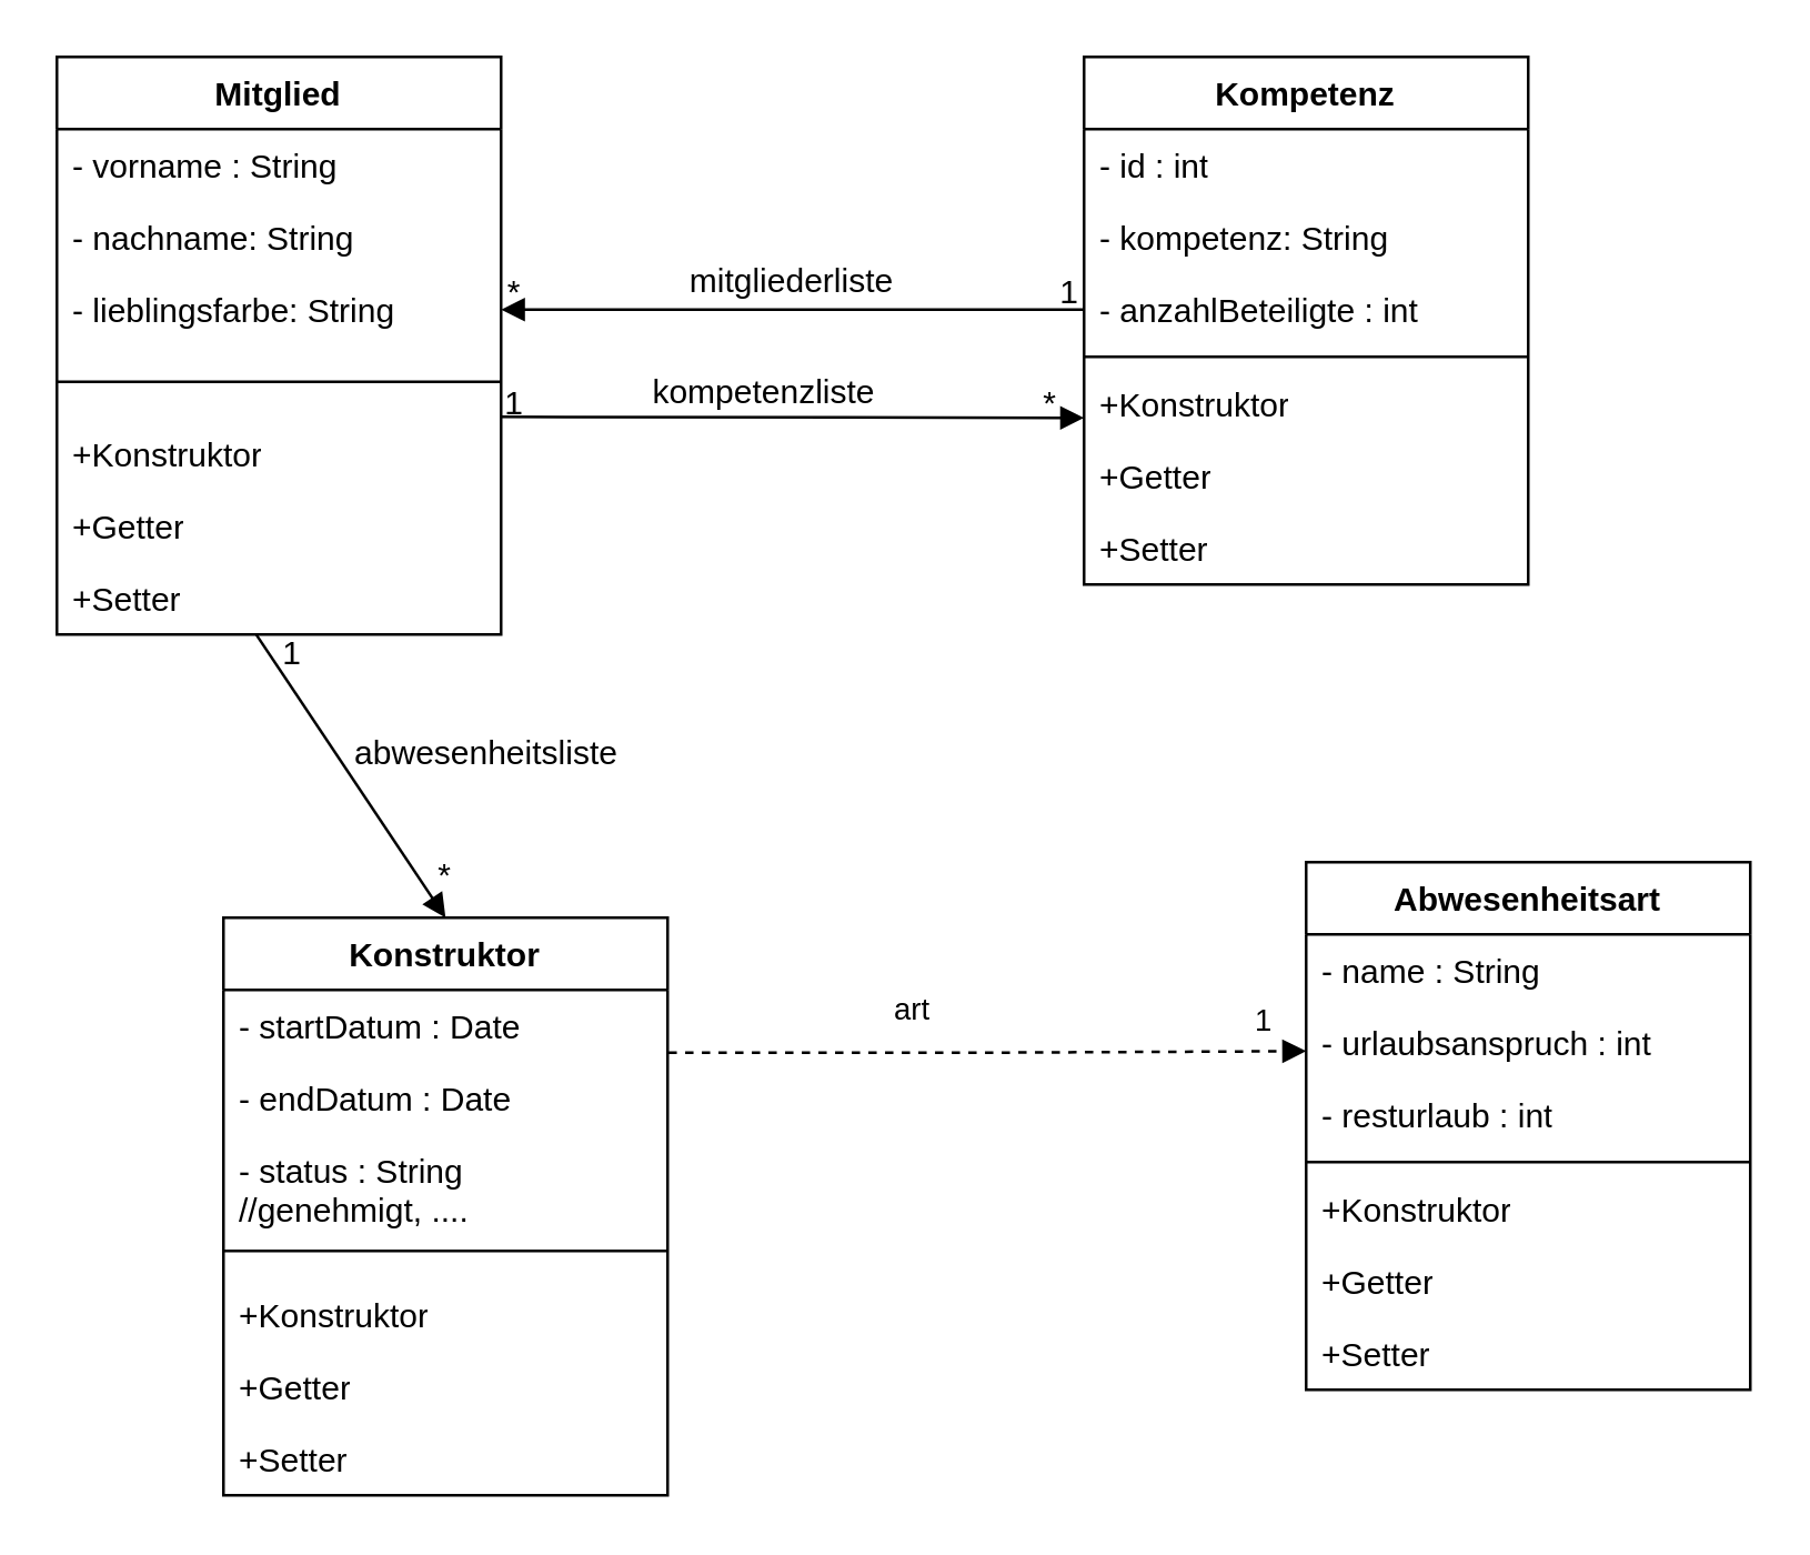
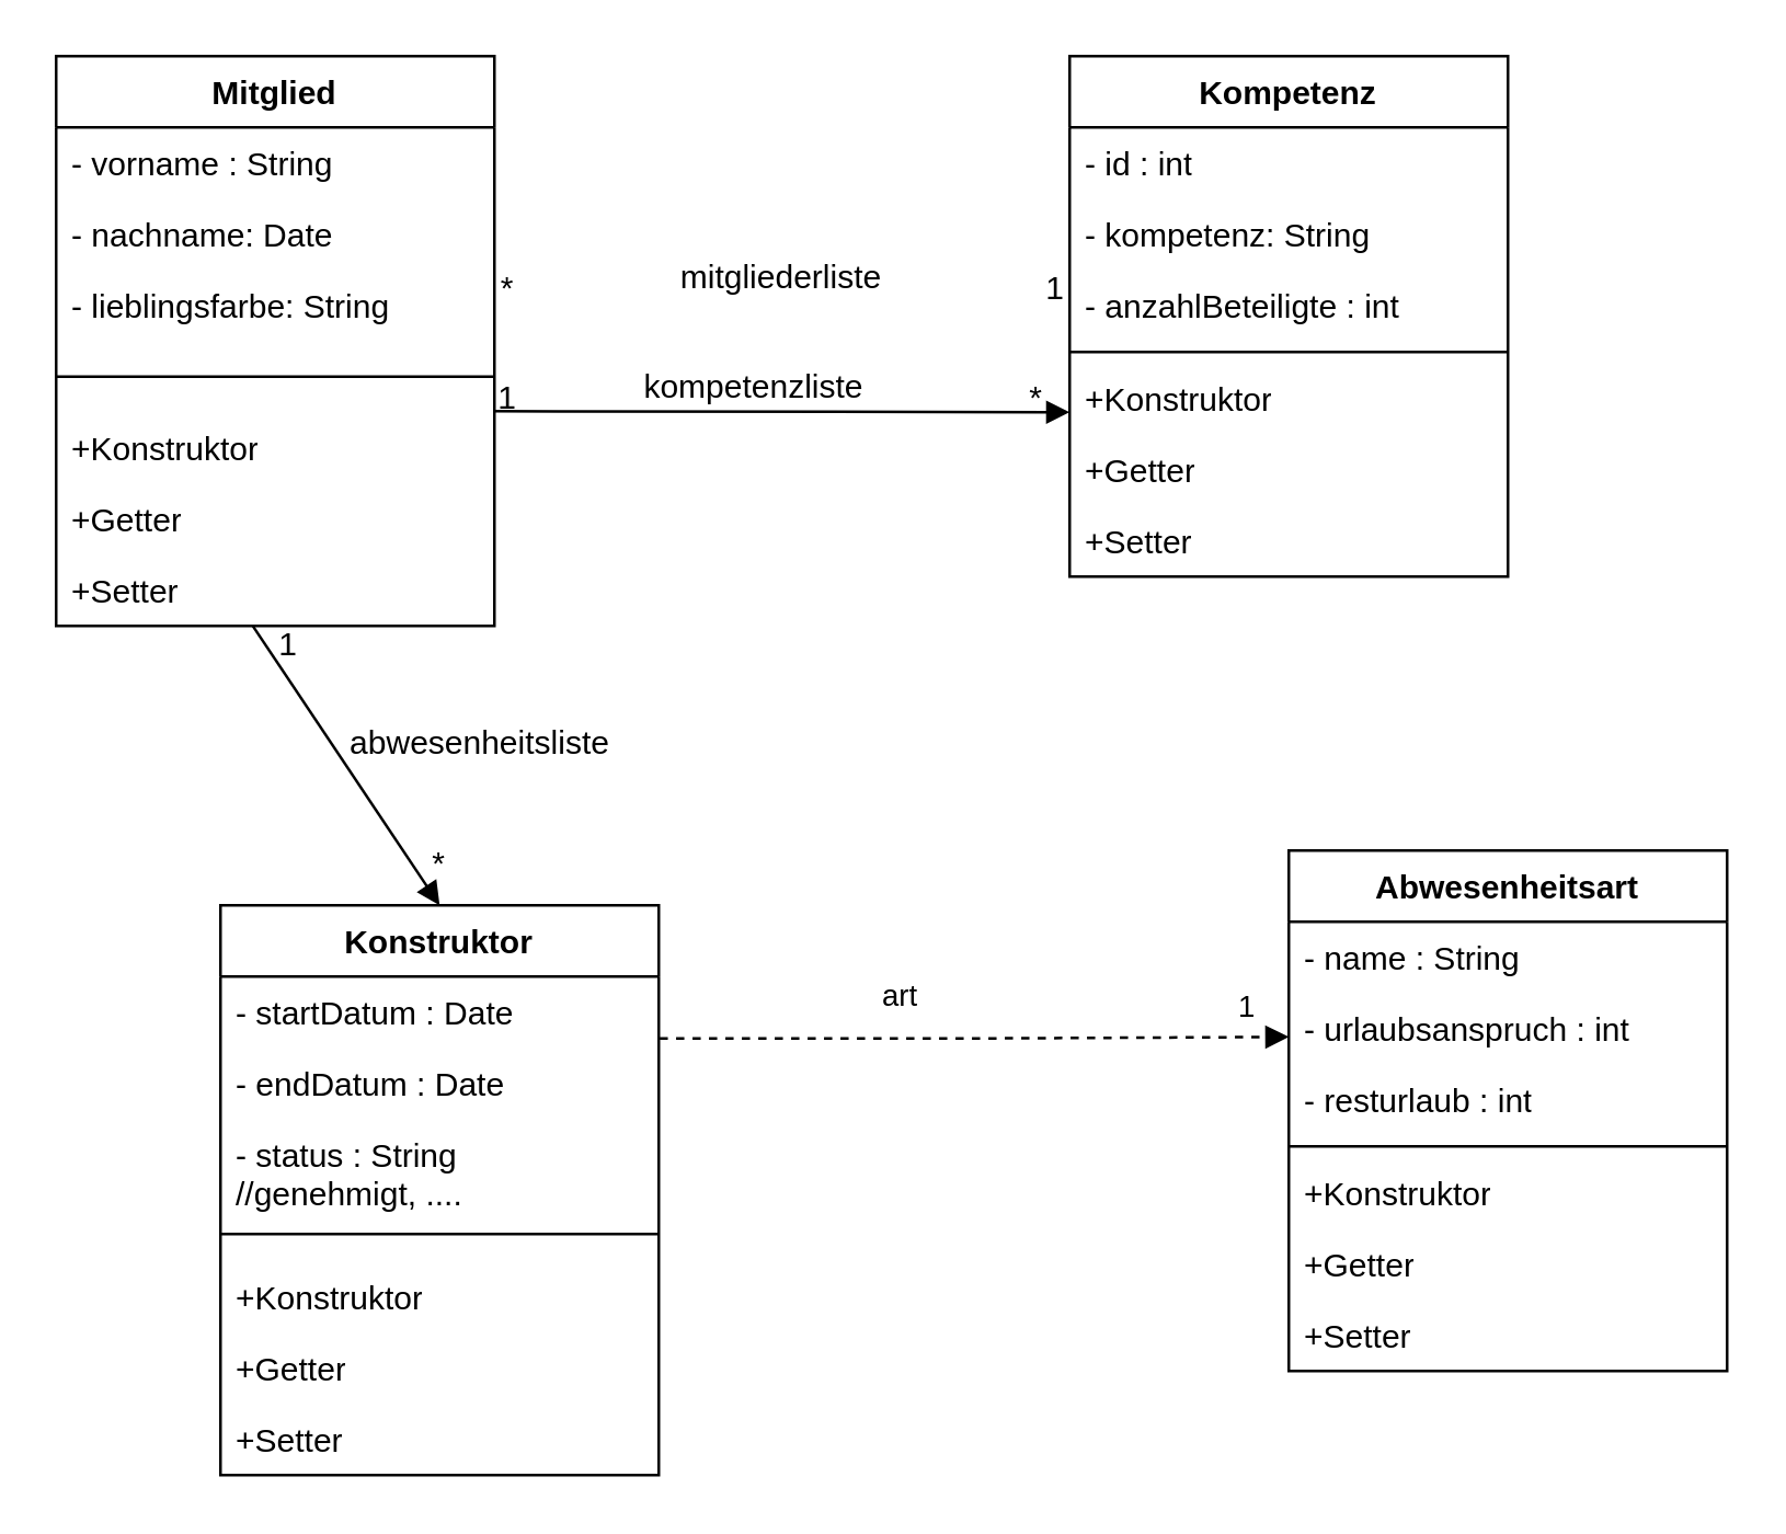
- <mxCell id="4" value="- nachname: String&amp;nbsp;" style="text;strokeColor=none;fillColor=none;align=left;verticalAlign=top;spacingLeft=4;spacingRight=4;overflow=hidden;rotatable=0;points=[[0,0.5],[1,0.5]];portConstraint=eastwest;whiteSpace=wrap;html=1;" vertex="1" parent="2"><mxGeometry y="52" width="160" height="26" as="geometry" /></mxCell>
+ <mxCell id="4" value="- nachname: Date&amp;nbsp;" style="text;strokeColor=none;fillColor=none;align=left;verticalAlign=top;spacingLeft=4;spacingRight=4;overflow=hidden;rotatable=0;points=[[0,0.5],[1,0.5]];portConstraint=eastwest;whiteSpace=wrap;html=1;" vertex="1" parent="2"><mxGeometry y="52" width="160" height="26" as="geometry" /></mxCell>
- <mxCell id="40" value="" style="html=1;verticalAlign=bottom;endArrow=block;curved=0;rounded=0;exitX=0;exitY=0.5;exitDx=0;exitDy=0;entryX=1;entryY=0.5;entryDx=0;entryDy=0;" edge="1" parent="1" source="13" target="5"><mxGeometry width="80" relative="1" as="geometry"><mxPoint x="230" y="30" as="sourcePoint" /><mxPoint x="298" y="132" as="targetPoint" /></mxGeometry></mxCell>
